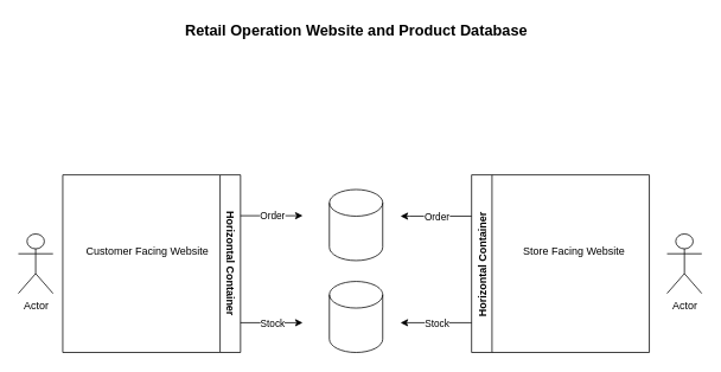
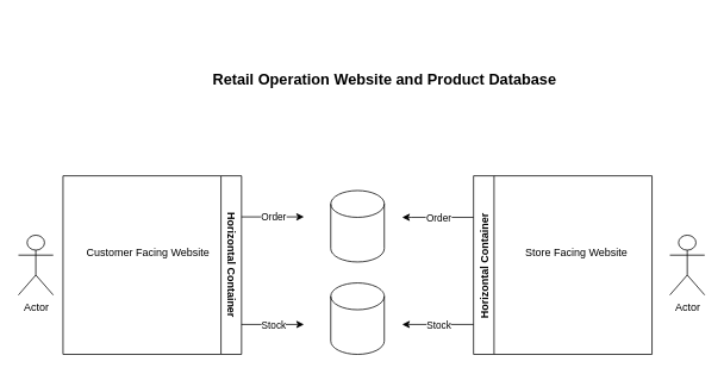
- <mxCell id="18" value="Retail Operation Website and Product Database" style="text;html=1;align=center;verticalAlign=middle;resizable=0;points=[];autosize=1;strokeColor=none;fillColor=none;fontSize=17;fontStyle=1" vertex="1" parent="1"><mxGeometry x="200" y="20" width="400" height="30" as="geometry" /></mxCell>
+ <mxCell id="18" value="Retail Operation Website and Product Database" style="text;html=1;align=center;verticalAlign=middle;resizable=0;points=[];autosize=1;strokeColor=none;fillColor=none;fontSize=17;fontStyle=1" vertex="1" parent="1"><mxGeometry x="230" y="75" width="400" height="30" as="geometry" /></mxCell>
